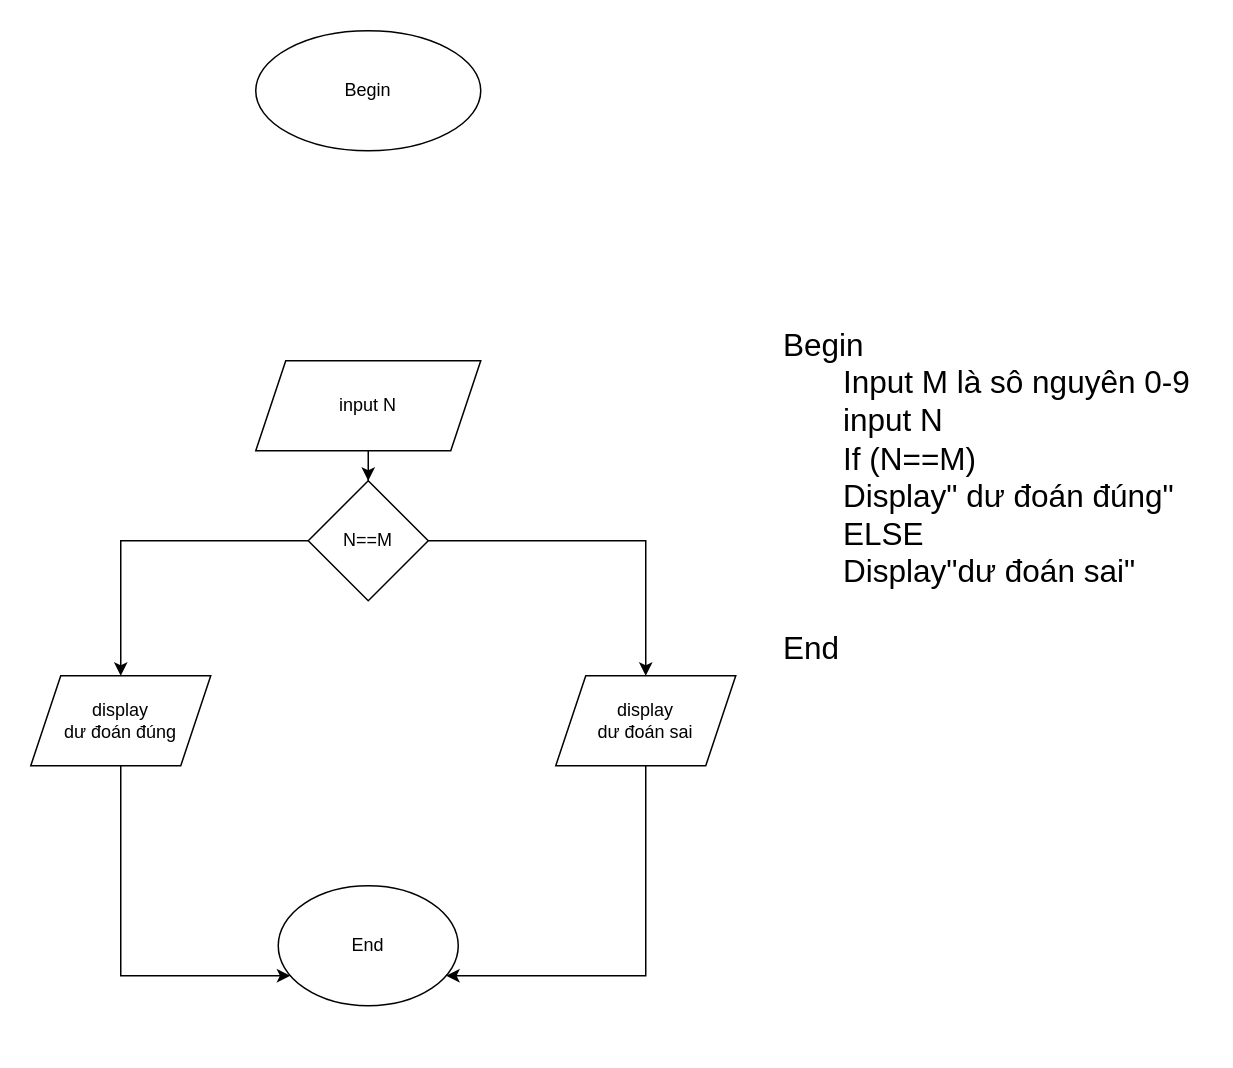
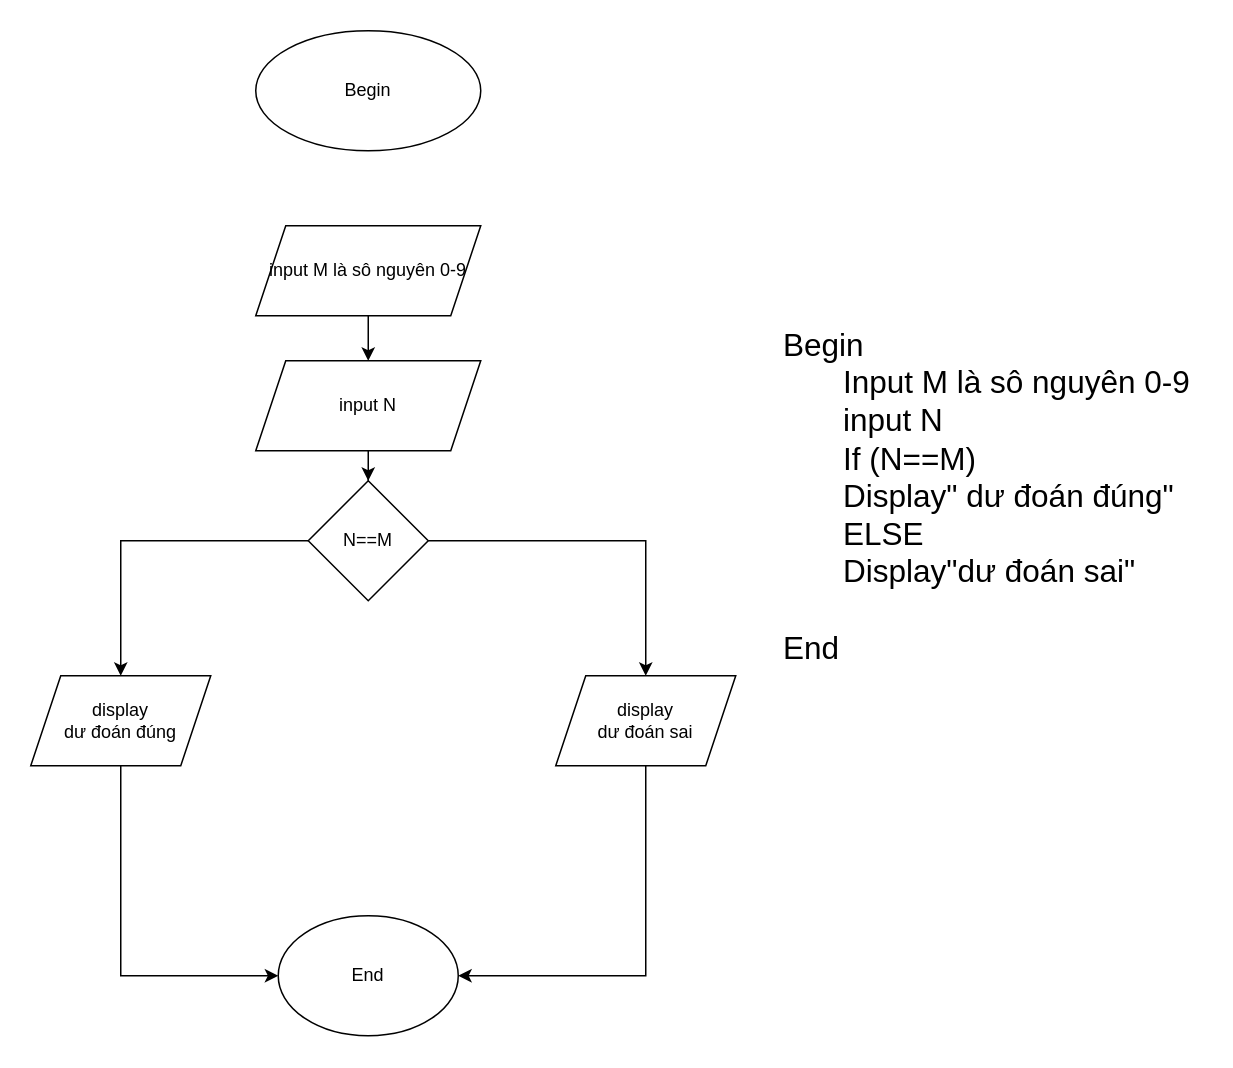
+ <mxCell id="5" value="input M là sô nguyên 0-9" style="shape=parallelogram;perimeter=parallelogramPerimeter;whiteSpace=wrap;html=1;fixedSize=1;" vertex="1" parent="1"><mxGeometry x="170" y="150" width="150" height="60" as="geometry" /></mxCell>
+ <mxCell id="4" value="" style="edgeStyle=orthogonalEdgeStyle;rounded=0;orthogonalLoop=1;jettySize=auto;html=1;" edge="1" parent="1" source="5" target="7"><mxGeometry relative="1" as="geometry" /></mxCell>
- <mxCell id="15" value="End" style="ellipse;whiteSpace=wrap;html=1;" vertex="1" parent="1"><mxGeometry x="185" y="590" width="120" height="80" as="geometry" /></mxCell>
+ <mxCell id="15" value="End" style="ellipse;whiteSpace=wrap;html=1;" vertex="1" parent="1"><mxGeometry x="185" y="610" width="120" height="80" as="geometry" /></mxCell>
